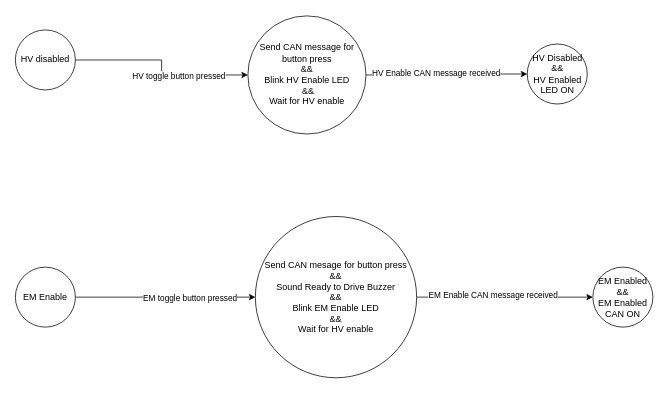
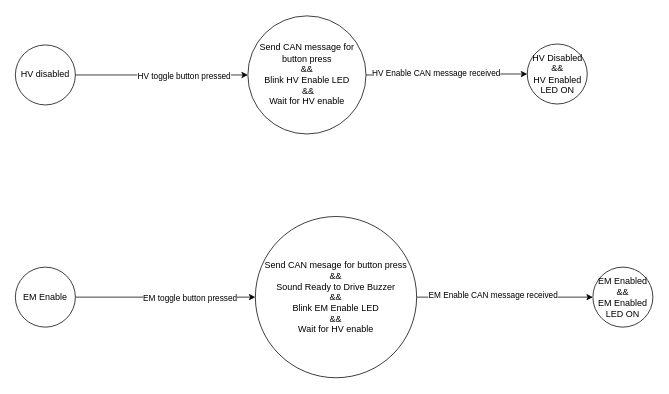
- <mxCell id="4" value="HV disabled" style="ellipse;whiteSpace=wrap;html=1;aspect=fixed;" vertex="1" parent="1"><mxGeometry x="20" y="39.25" width="80" height="80" as="geometry" /></mxCell>
+ <mxCell id="4" value="HV disabled" style="ellipse;whiteSpace=wrap;html=1;aspect=fixed;" vertex="1" parent="1"><mxGeometry x="20" y="59.25" width="80" height="80" as="geometry" /></mxCell>
- <mxCell id="15" value="EM Enabled &amp;amp;&amp;amp;&lt;br&gt;EM Enabled CAN ON" style="ellipse;whiteSpace=wrap;html=1;aspect=fixed;" vertex="1" parent="1"><mxGeometry x="790" y="355.5" width="80" height="80" as="geometry" /></mxCell>
+ <mxCell id="15" value="EM Enabled &amp;amp;&amp;amp;&lt;br&gt;EM Enabled LED ON" style="ellipse;whiteSpace=wrap;html=1;aspect=fixed;" vertex="1" parent="1"><mxGeometry x="790" y="355.5" width="80" height="80" as="geometry" /></mxCell>
